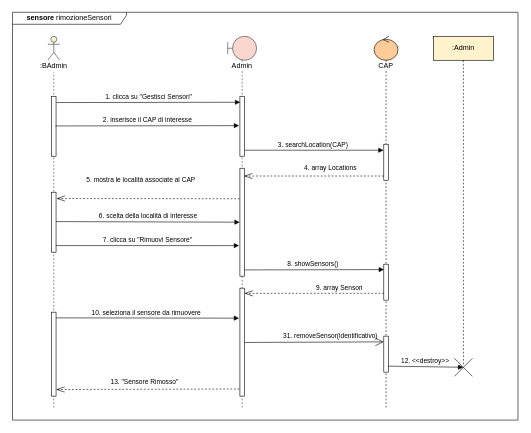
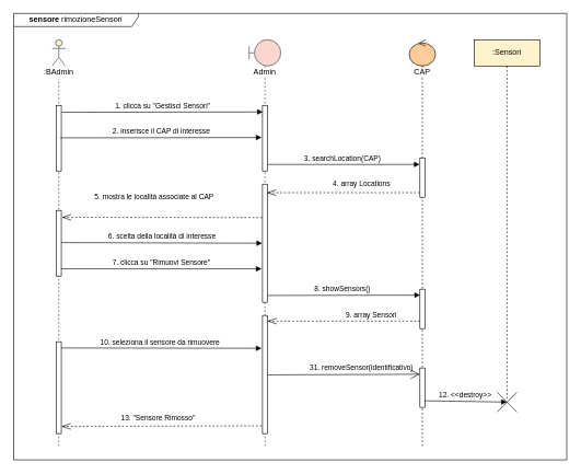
- <mxCell id="18" value=":Admin" style="shape=umlLifeline;perimeter=lifelinePerimeter;whiteSpace=wrap;html=1;container=1;collapsible=0;recursiveResize=0;outlineConnect=0;fillColor=#FFF2CC;" parent="1" vertex="1"><mxGeometry x="722" y="60" width="100" height="550" as="geometry" /></mxCell>
+ <mxCell id="18" value=":Sensori" style="shape=umlLifeline;perimeter=lifelinePerimeter;whiteSpace=wrap;html=1;container=1;collapsible=0;recursiveResize=0;outlineConnect=0;fillColor=#FFF2CC;" parent="1" vertex="1"><mxGeometry x="722" y="60" width="100" height="550" as="geometry" /></mxCell>
